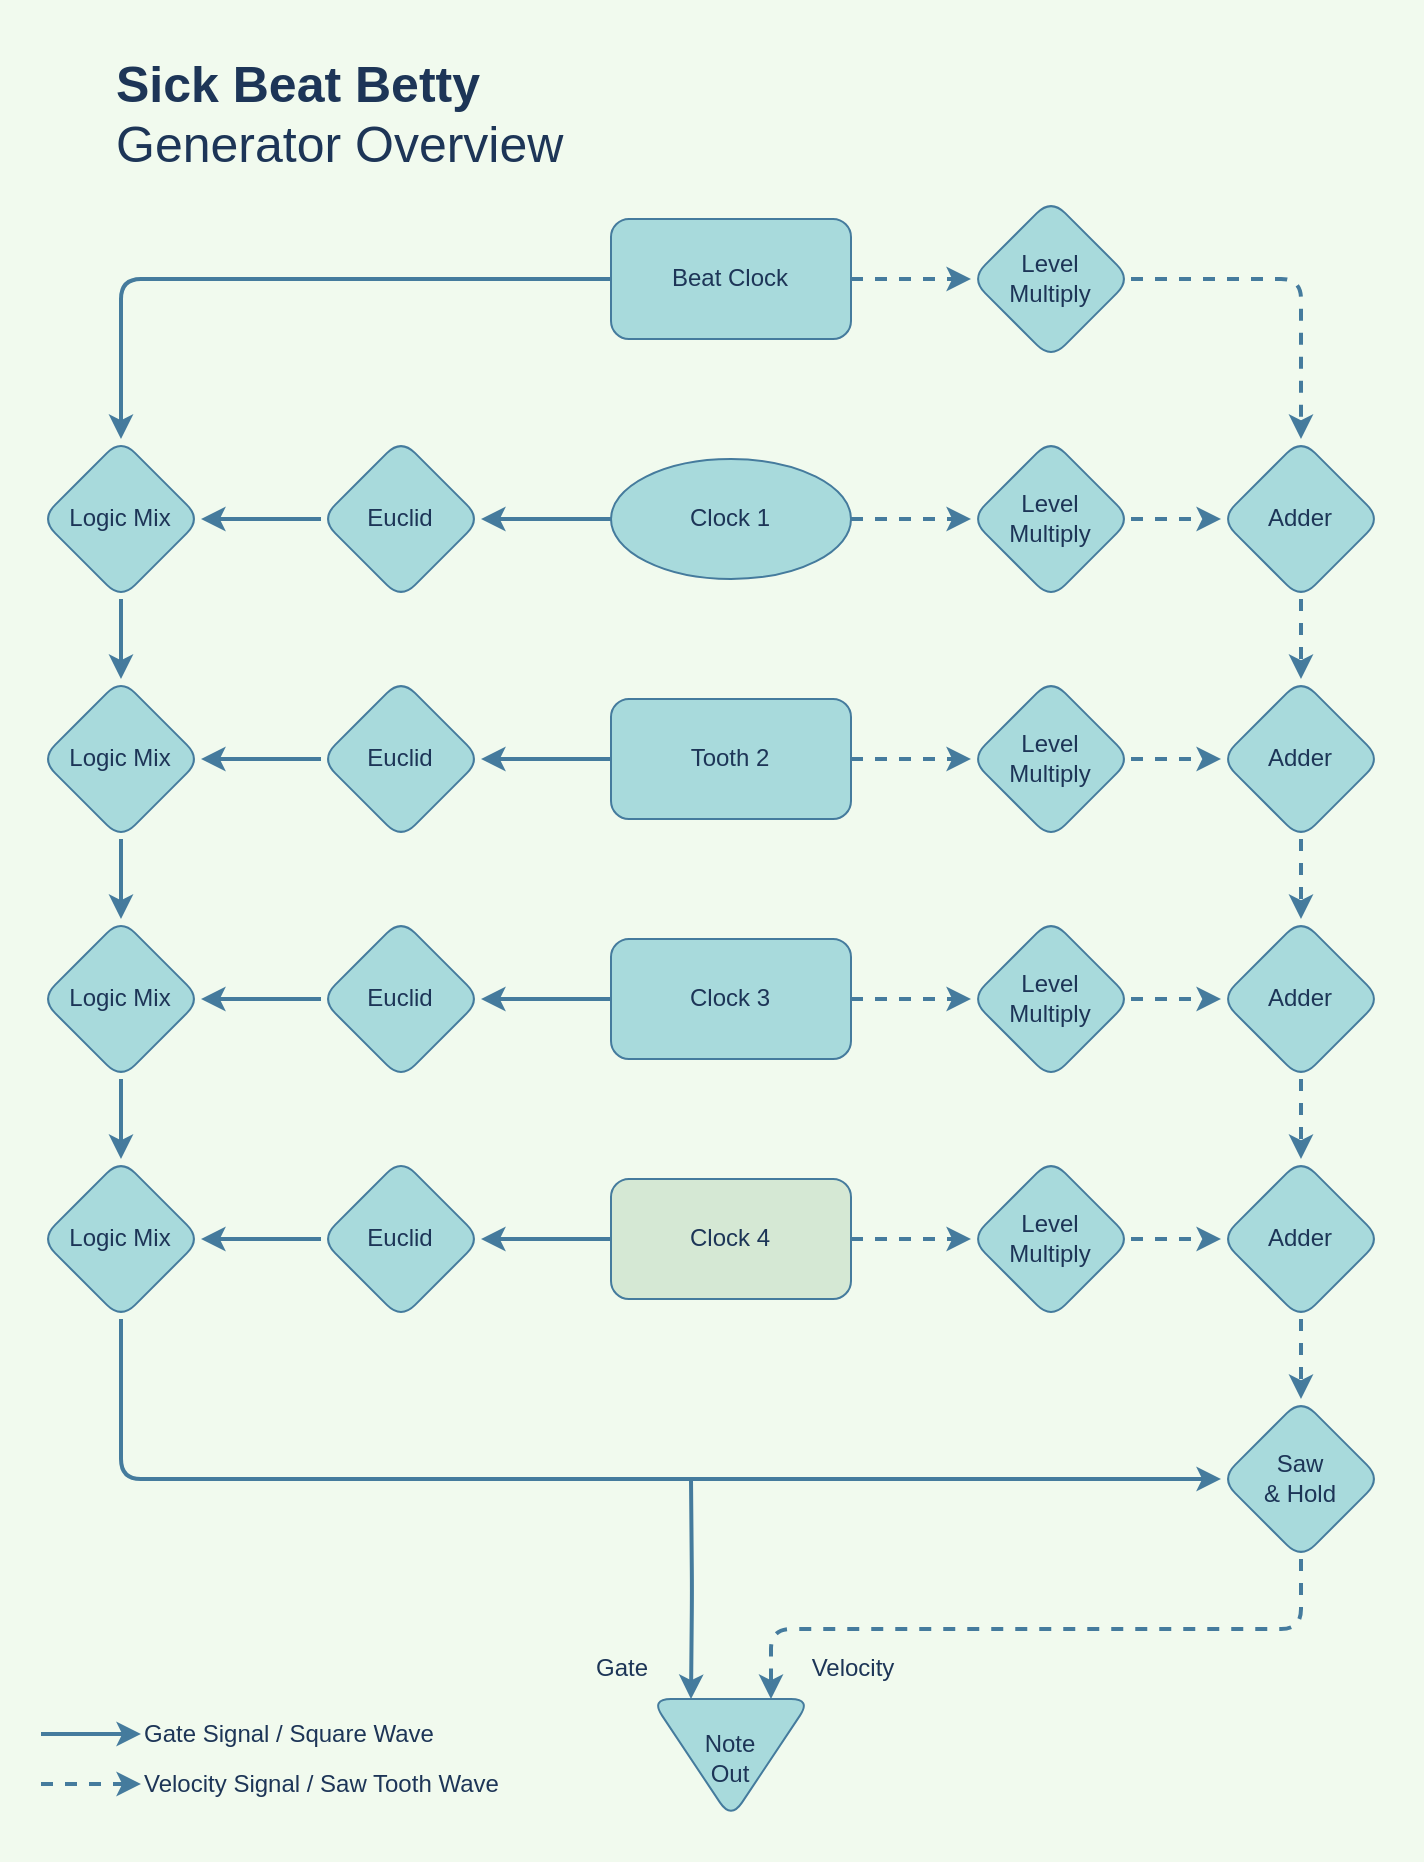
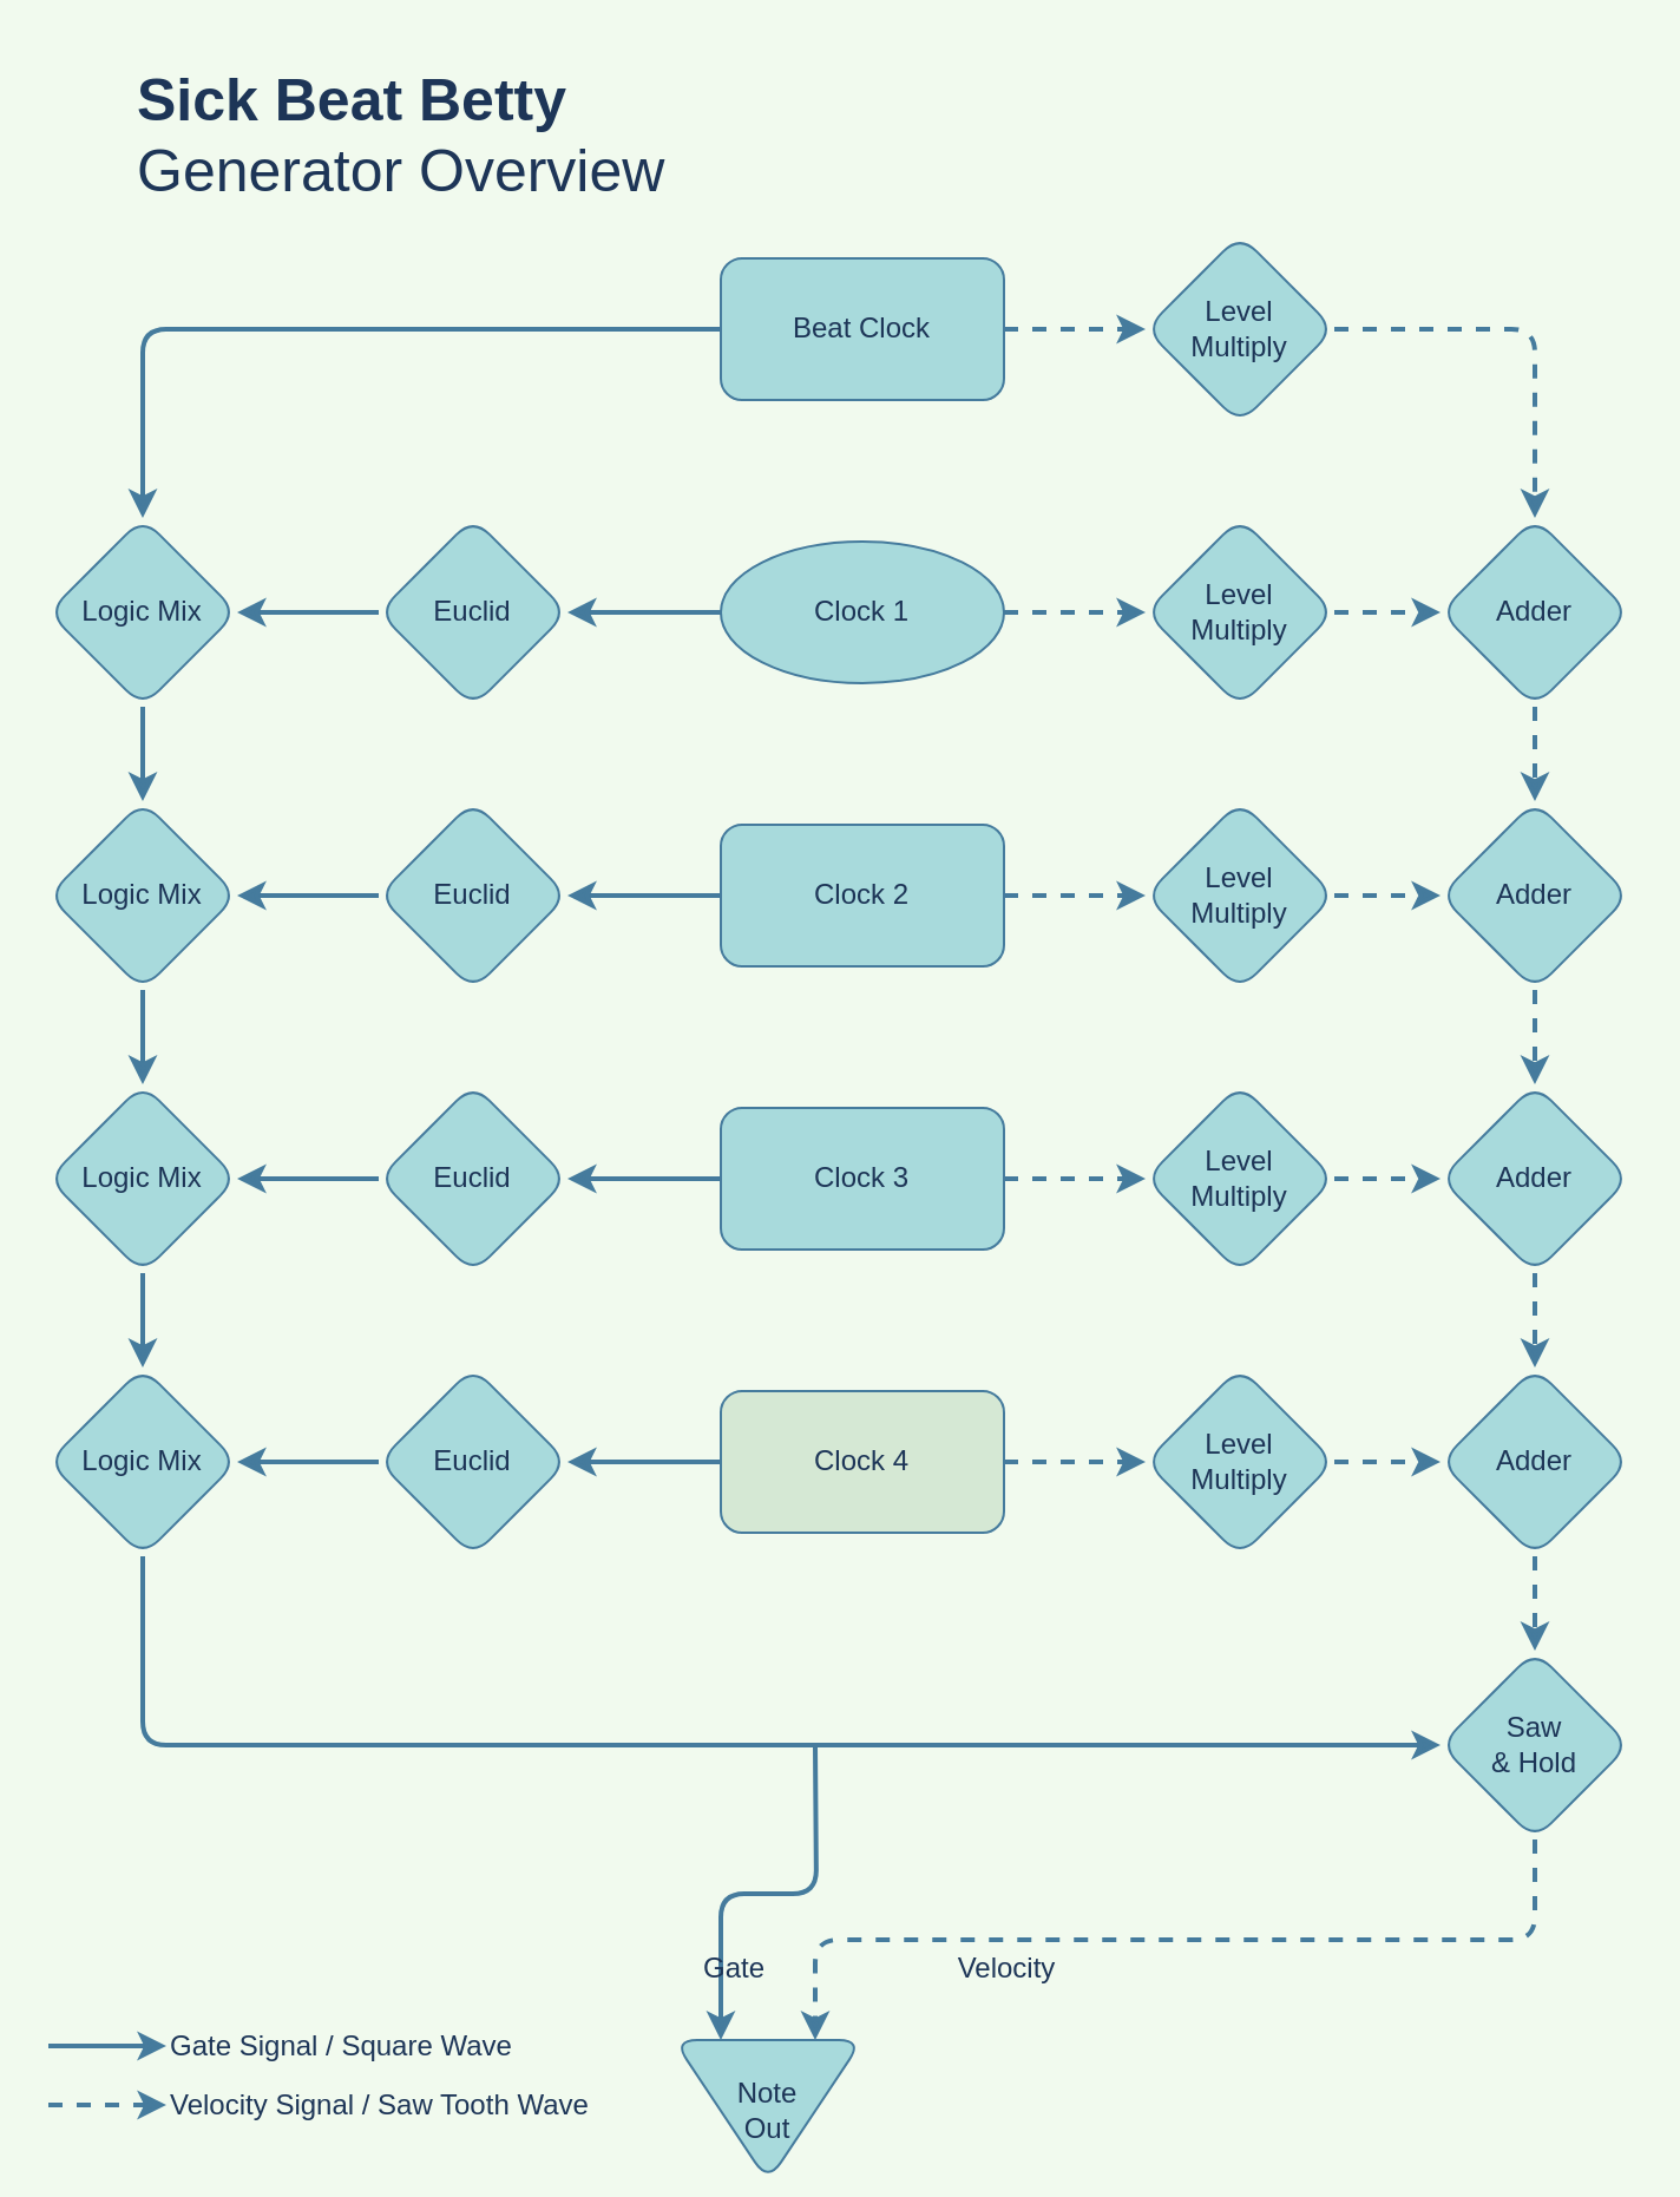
- <mxCell id="14" value="Tooth 2" style="whiteSpace=wrap;html=1;rounded=1;fillColor=#A8DADC;strokeColor=#457B9D;fontColor=#1D3557;" parent="1" vertex="1"><mxGeometry x="305" y="349" width="120" height="60" as="geometry" /></mxCell>
+ <mxCell id="14" value="Clock 2" style="whiteSpace=wrap;html=1;rounded=1;fillColor=#A8DADC;strokeColor=#457B9D;fontColor=#1D3557;" parent="1" vertex="1"><mxGeometry x="305" y="349" width="120" height="60" as="geometry" /></mxCell>
- <mxCell id="54" value="Note&lt;br&gt;Out" style="triangle;whiteSpace=wrap;html=1;direction=south;rounded=1;fillColor=#A8DADC;strokeColor=#457B9D;fontColor=#1D3557;" parent="1" vertex="1"><mxGeometry x="325" y="849" width="80" height="60" as="geometry" /></mxCell>
+ <mxCell id="54" value="Note&lt;br&gt;Out" style="triangle;whiteSpace=wrap;html=1;direction=south;rounded=1;fillColor=#A8DADC;strokeColor=#457B9D;fontColor=#1D3557;" parent="1" vertex="1"><mxGeometry x="285" y="864" width="80" height="60" as="geometry" /></mxCell>
